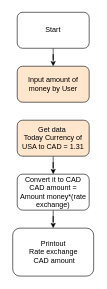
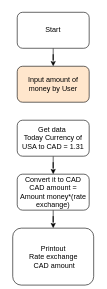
- <mxCell id="9" value="Get data&amp;nbsp;&lt;br&gt;Today Currency of&lt;br&gt;USA to CAD = 1.31" style="whiteSpace=wrap;html=1;rounded=1;fillColor=#ffe6cc;" vertex="1" parent="1"><mxGeometry x="28" y="200" width="120" height="60" as="geometry" /></mxCell>
+ <mxCell id="9" value="Get data&amp;nbsp;&lt;br&gt;Today Currency of&lt;br&gt;USA to CAD = 1.31" style="whiteSpace=wrap;html=1;rounded=1;" vertex="1" parent="1"><mxGeometry x="28" y="200" width="120" height="60" as="geometry" /></mxCell>
- <mxCell id="7" value="Printout&lt;br&gt;Rate exchange&lt;br&gt;&amp;nbsp;CAD amount" style="whiteSpace=wrap;html=1;rounded=1;" parent="1" vertex="1"><mxGeometry x="20.5" y="380" width="135" height="80" as="geometry" /></mxCell>
+ <mxCell id="7" value="Printout&lt;br&gt;Rate exchange&lt;br&gt;&amp;nbsp;CAD amount" style="whiteSpace=wrap;html=1;rounded=1;" parent="1" vertex="1"><mxGeometry x="20.5" y="380" width="135" height="95" as="geometry" /></mxCell>
